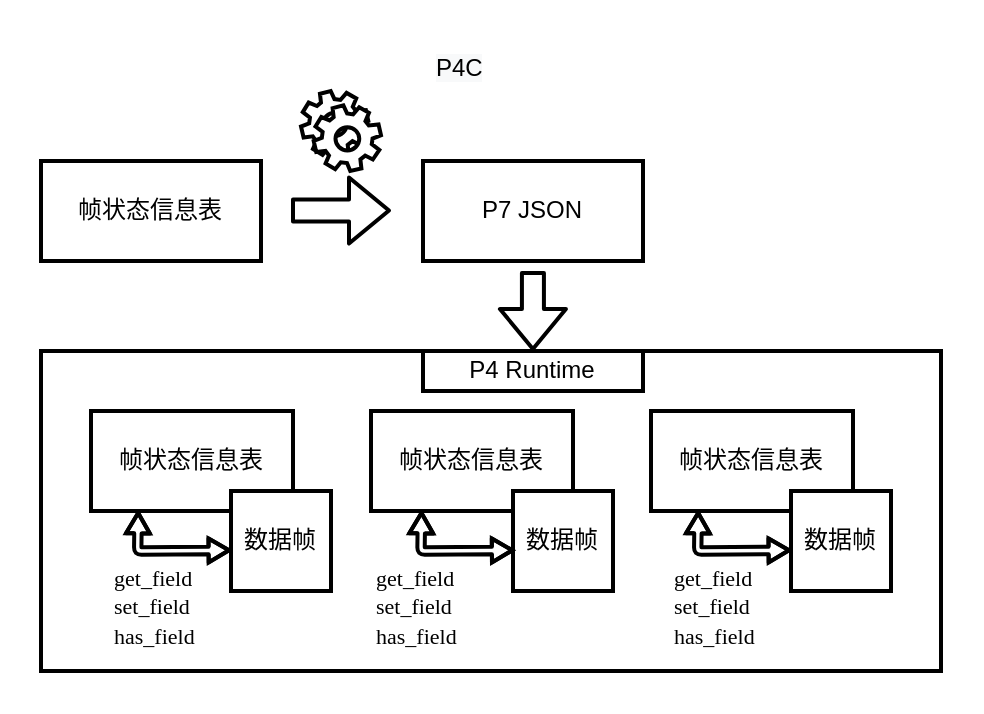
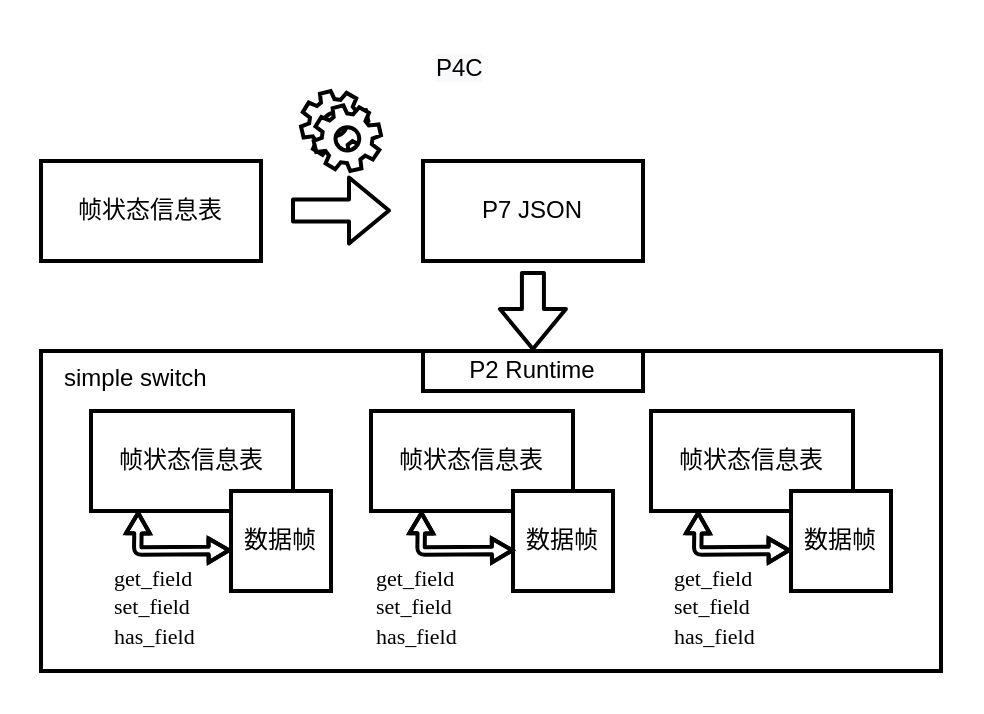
- <mxCell id="18" value="P4 Runtime" style="rounded=0;whiteSpace=wrap;html=1;strokeWidth=2;" parent="1" vertex="1"><mxGeometry x="211" y="175" width="110" height="20" as="geometry" /></mxCell>
+ <mxCell id="18" value="P2 Runtime" style="rounded=0;whiteSpace=wrap;html=1;strokeWidth=2;" parent="1" vertex="1"><mxGeometry x="211" y="175" width="110" height="20" as="geometry" /></mxCell>
+ <mxCell id="8" value="&lt;div style=&quot;text-align: center&quot;&gt;&lt;span&gt;&lt;font face=&quot;helvetica&quot;&gt;simple switch&lt;/font&gt;&lt;/span&gt;&lt;/div&gt;" style="text;whiteSpace=wrap;html=1;strokeWidth=2;" parent="1" vertex="1"><mxGeometry x="30" y="175" width="100" height="30" as="geometry" /></mxCell>
